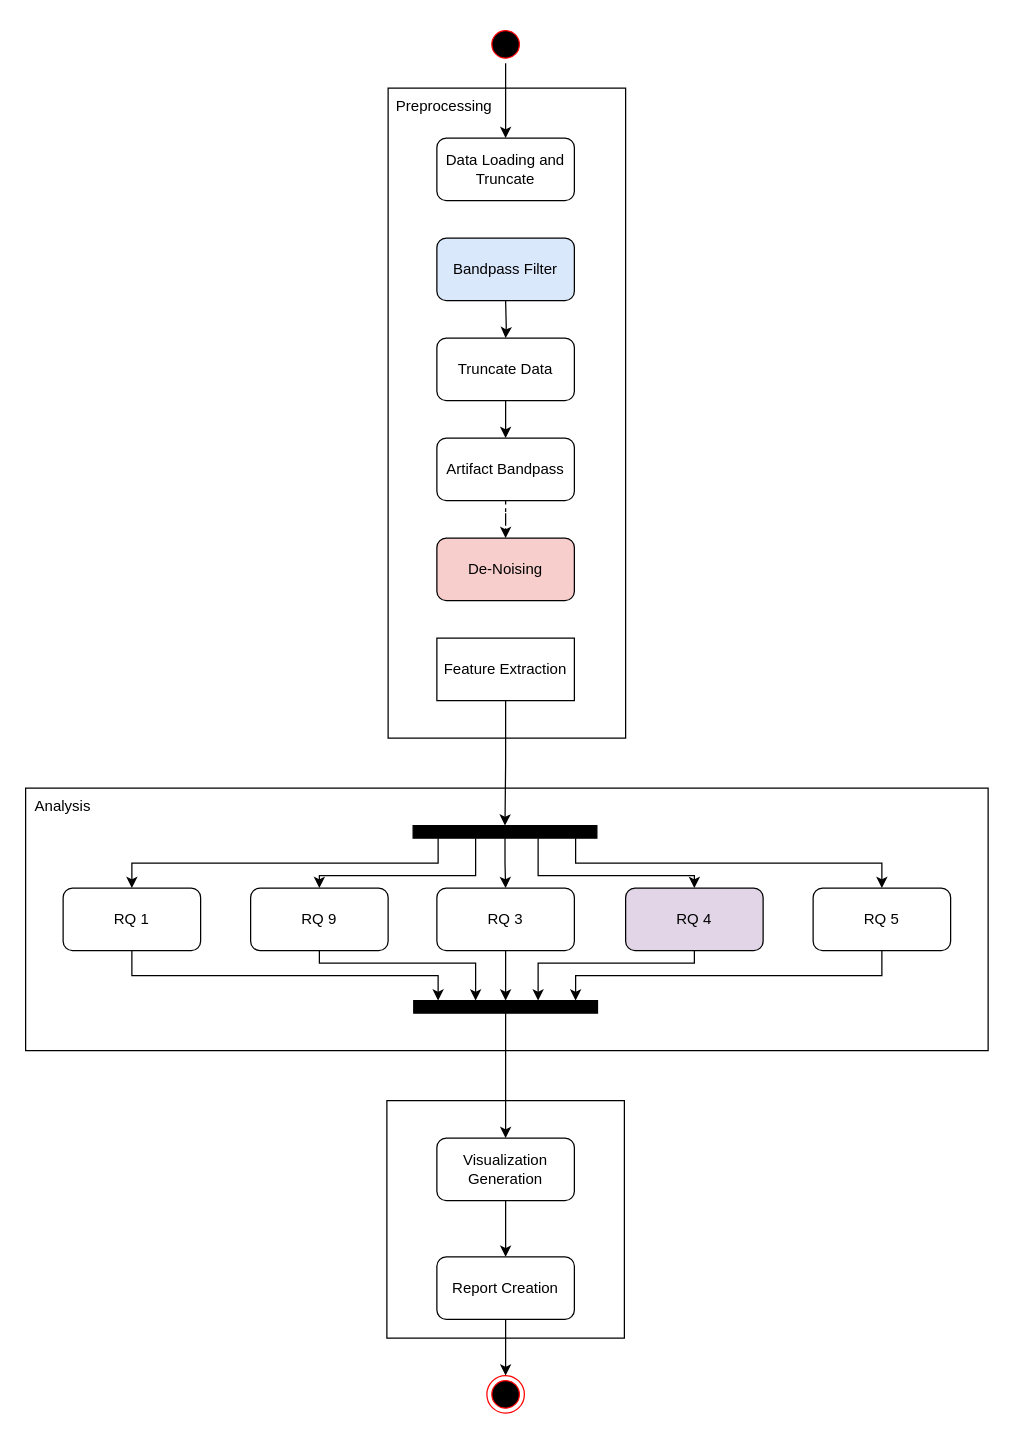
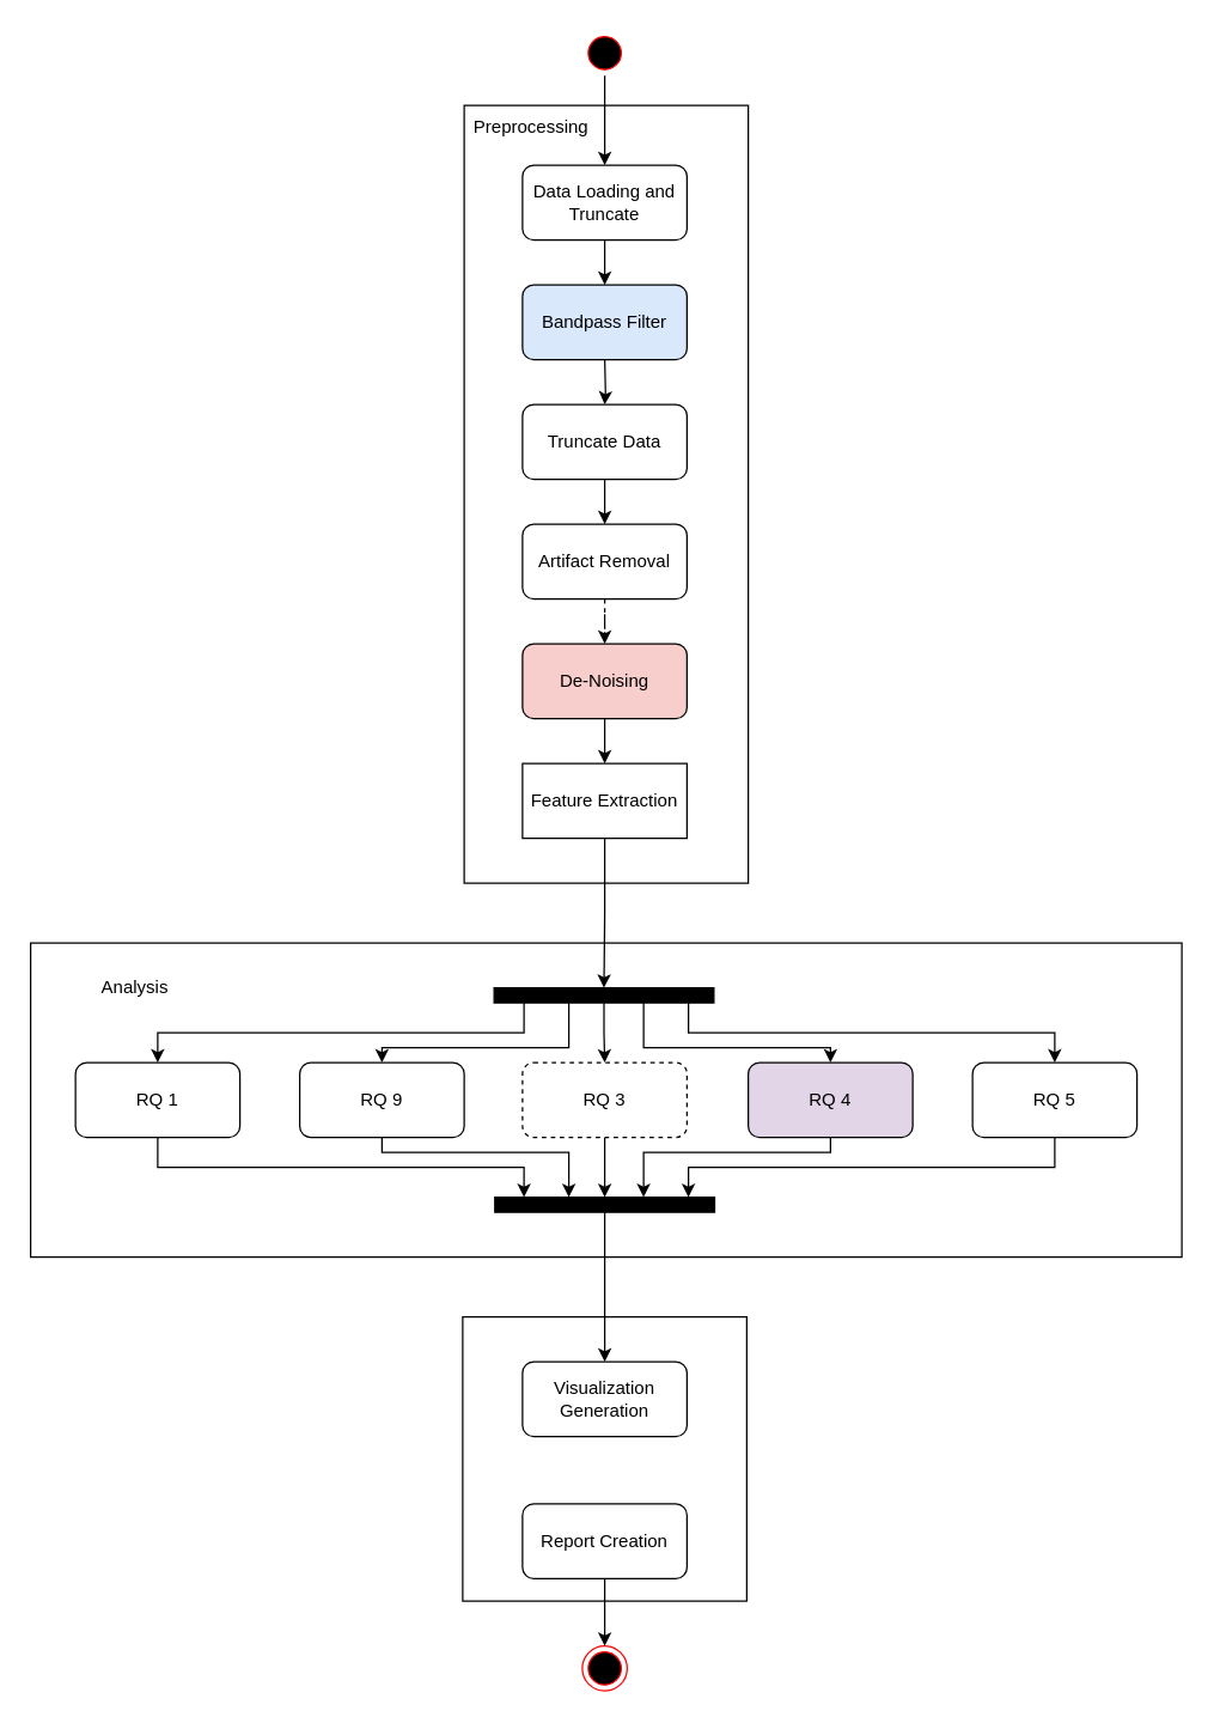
+ <mxCell id="8" style="edgeStyle=orthogonalEdgeStyle;rounded=0;orthogonalLoop=1;jettySize=auto;html=1;" edge="1" parent="1" source="9" target="13"><mxGeometry relative="1" as="geometry" /></mxCell>
- <mxCell id="15" value="Artifact Bandpass" style="html=1;whiteSpace=wrap;rounded=1;" parent="1" vertex="1"><mxGeometry x="349" y="350" width="110" height="50" as="geometry" /></mxCell>
+ <mxCell id="15" value="Artifact Removal" style="html=1;whiteSpace=wrap;rounded=1;" parent="1" vertex="1"><mxGeometry x="349" y="350" width="110" height="50" as="geometry" /></mxCell>
+ <mxCell id="16" style="edgeStyle=orthogonalEdgeStyle;rounded=0;orthogonalLoop=1;jettySize=auto;html=1;" parent="1" source="17" target="19" edge="1"><mxGeometry relative="1" as="geometry" /></mxCell>
- <mxCell id="39" value="Analysis" style="text;html=1;align=center;verticalAlign=middle;whiteSpace=wrap;rounded=0;" parent="1" vertex="1"><mxGeometry x="20" y="630" width="60" height="30" as="geometry" /></mxCell>
+ <mxCell id="39" value="Analysis" style="text;html=1;align=center;verticalAlign=middle;whiteSpace=wrap;rounded=0;" parent="1" vertex="1"><mxGeometry x="60" y="645" width="60" height="30" as="geometry" /></mxCell>
- <mxCell id="30" value="RQ 3" style="html=1;whiteSpace=wrap;rounded=1;" parent="1" vertex="1"><mxGeometry x="349" y="710" width="110" height="50" as="geometry" /></mxCell>
+ <mxCell id="30" value="RQ 3" style="html=1;whiteSpace=wrap;rounded=1;dashed=1;" parent="1" vertex="1"><mxGeometry x="349" y="710" width="110" height="50" as="geometry" /></mxCell>
- <mxCell id="40" style="edgeStyle=orthogonalEdgeStyle;rounded=0;orthogonalLoop=1;jettySize=auto;html=1;" parent="1" source="41" target="43" edge="1"><mxGeometry relative="1" as="geometry" /></mxCell>
